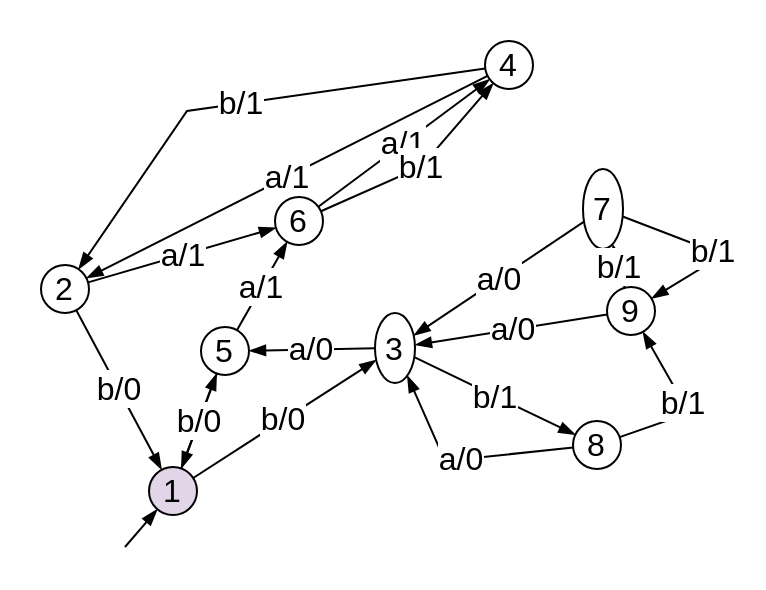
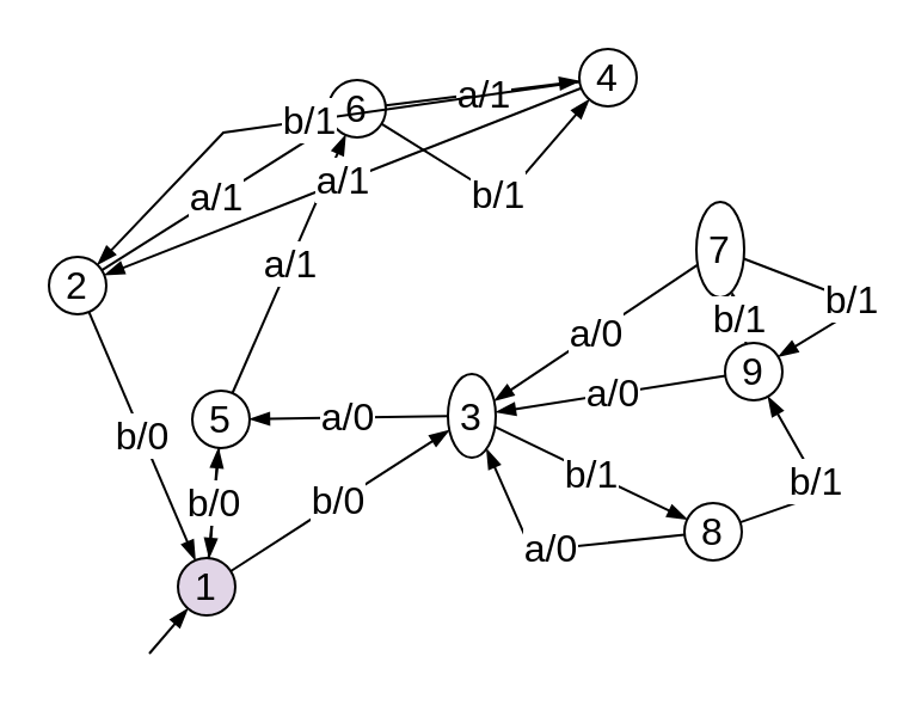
- <mxCell id="8" value="6" style="ellipse;whiteSpace=wrap;html=1;fontFamily=Helvetica;fontSize=16;" vertex="1" parent="1"><mxGeometry x="137" y="98" width="24" height="24" as="geometry" /></mxCell>
+ <mxCell id="8" value="6" style="ellipse;whiteSpace=wrap;html=1;fontFamily=Helvetica;fontSize=16;" vertex="1" parent="1"><mxGeometry x="137" y="33" width="24" height="24" as="geometry" /></mxCell>
- <mxCell id="13" value="2" style="ellipse;whiteSpace=wrap;html=1;fontFamily=Helvetica;fontSize=16;" vertex="1" parent="1"><mxGeometry x="20" y="132" width="24" height="24" as="geometry" /></mxCell>
+ <mxCell id="13" value="2" style="ellipse;whiteSpace=wrap;html=1;fontFamily=Helvetica;fontSize=16;" vertex="1" parent="1"><mxGeometry x="20" y="107" width="24" height="24" as="geometry" /></mxCell>
- <mxCell id="3" value="5" style="ellipse;whiteSpace=wrap;html=1;fontFamily=Helvetica;fontSize=16;" vertex="1" parent="1"><mxGeometry x="100" y="163" width="24" height="24" as="geometry" /></mxCell>
+ <mxCell id="3" value="5" style="ellipse;whiteSpace=wrap;html=1;fontFamily=Helvetica;fontSize=16;" vertex="1" parent="1"><mxGeometry x="80" y="163" width="24" height="24" as="geometry" /></mxCell>
